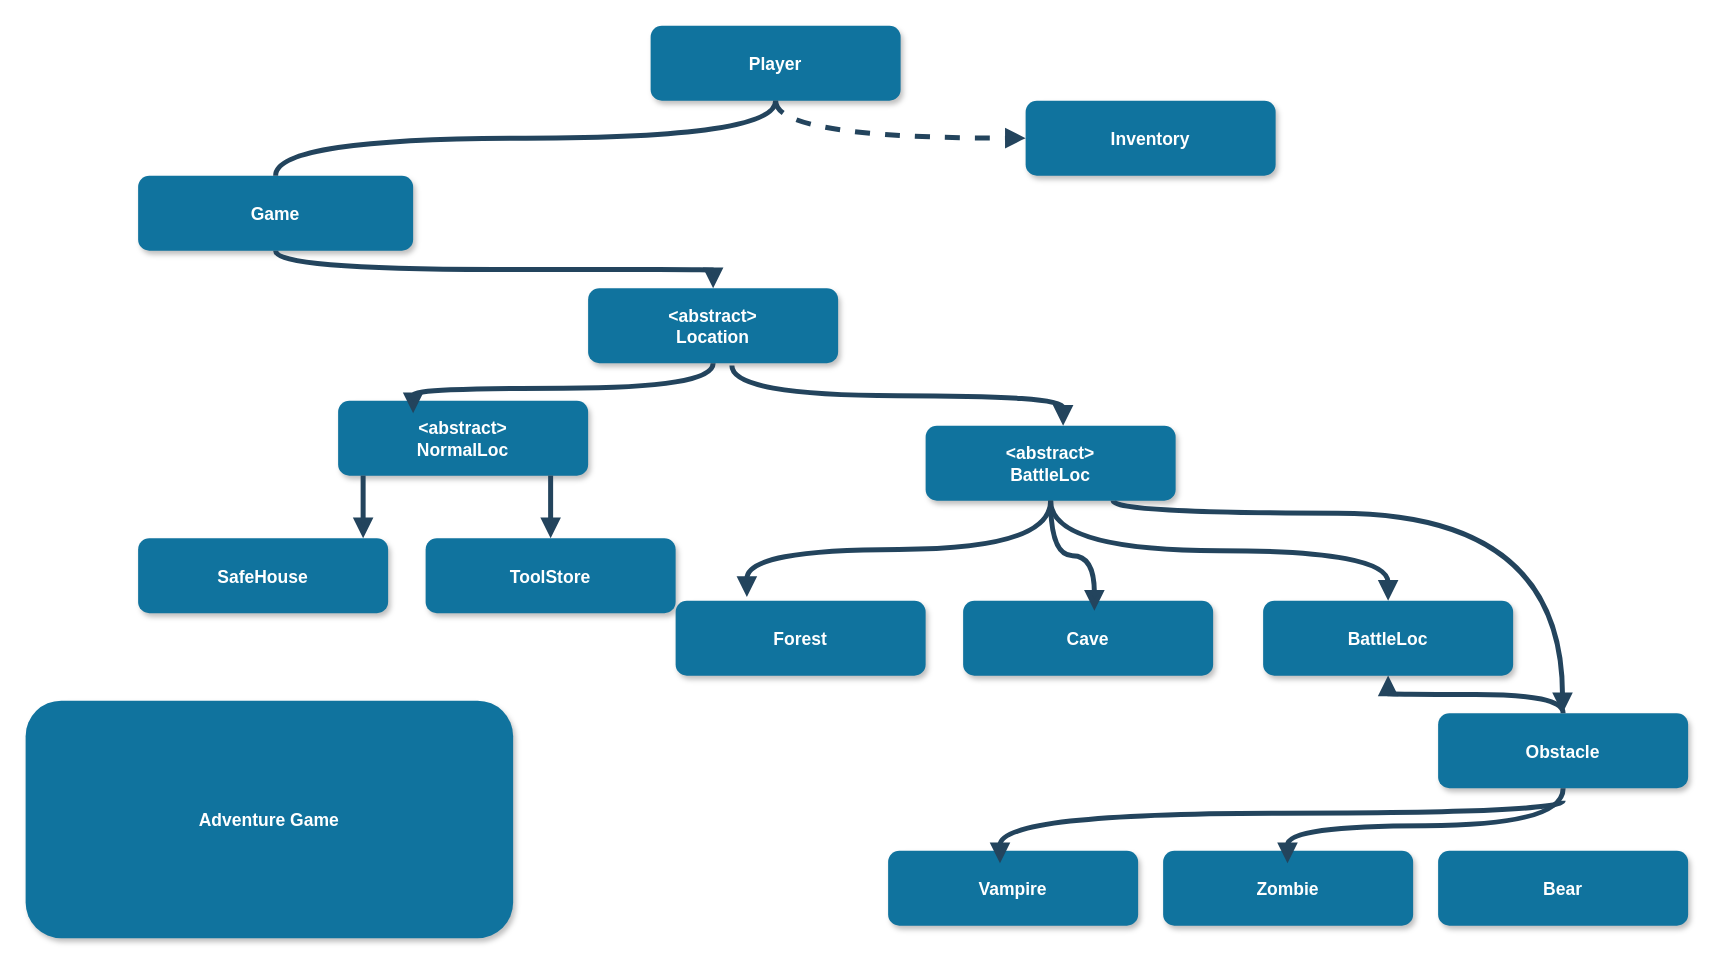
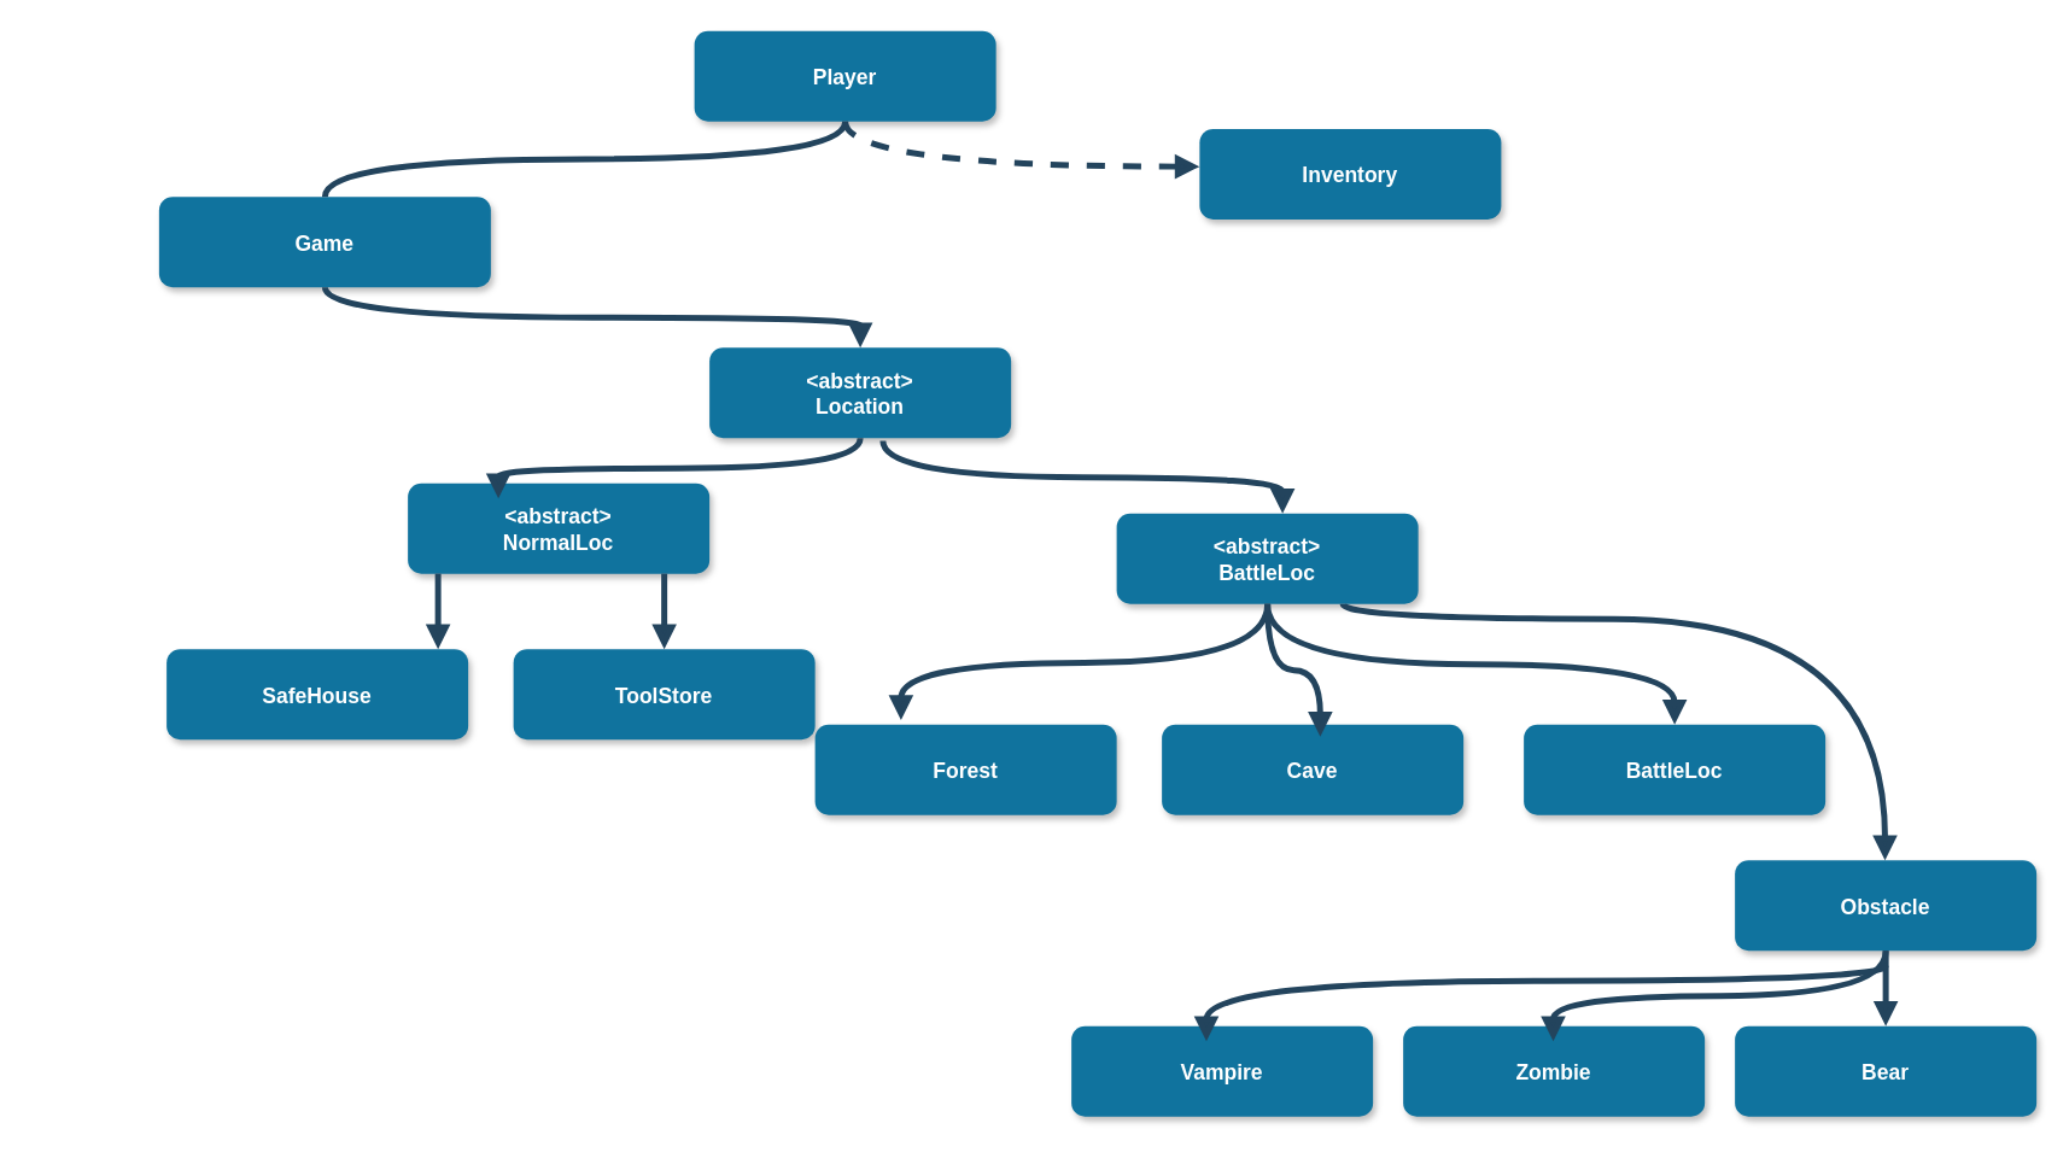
- <mxCell id="2" value="Player" style="fillColor=#10739E;strokeColor=none;shadow=1;gradientColor=none;fontStyle=1;fontColor=#FFFFFF;fontSize=14;rounded=1;" parent="1" vertex="1"><mxGeometry x="520" y="20" width="200" height="60" as="geometry" /></mxCell>
+ <mxCell id="2" value="Player" style="fillColor=#10739E;strokeColor=none;shadow=1;gradientColor=none;fontStyle=1;fontColor=#FFFFFF;fontSize=14;rounded=1;" parent="1" vertex="1"><mxGeometry x="460" y="20" width="200" height="60" as="geometry" /></mxCell>
- <mxCell id="5" value="Inventory" style="fillColor=#10739E;strokeColor=none;shadow=1;gradientColor=none;fontStyle=1;fontColor=#FFFFFF;fontSize=14;rounded=1;" parent="1" vertex="1"><mxGeometry x="820" y="80" width="200" height="60" as="geometry" /></mxCell>
+ <mxCell id="5" value="Inventory" style="fillColor=#10739E;strokeColor=none;shadow=1;gradientColor=none;fontStyle=1;fontColor=#FFFFFF;fontSize=14;rounded=1;" parent="1" vertex="1"><mxGeometry x="795" y="85" width="200" height="60" as="geometry" /></mxCell>
- <mxCell id="3" value="Game" style="fillColor=#10739E;strokeColor=none;shadow=1;gradientColor=none;fontStyle=1;fontColor=#FFFFFF;fontSize=14;rounded=1;" parent="1" vertex="1"><mxGeometry x="110" y="140" width="220" height="60" as="geometry" /></mxCell>
+ <mxCell id="3" value="Game" style="fillColor=#10739E;strokeColor=none;shadow=1;gradientColor=none;fontStyle=1;fontColor=#FFFFFF;fontSize=14;rounded=1;" parent="1" vertex="1"><mxGeometry x="105" y="130" width="220" height="60" as="geometry" /></mxCell>
- <mxCell id="18" value="" style="edgeStyle=elbowEdgeStyle;elbow=vertical;strokeWidth=4;endArrow=block;endFill=1;fontStyle=1;strokeColor=#23445D;curved=1;" parent="1" source="9" target="12" edge="1"><mxGeometry x="62" y="195.5" width="100" height="100" as="geometry"><mxPoint x="-168" y="275.5" as="sourcePoint" /><mxPoint x="-68" y="175.5" as="targetPoint" /></mxGeometry></mxCell>
+ <mxCell id="18" value="" style="edgeStyle=elbowEdgeStyle;elbow=vertical;strokeWidth=4;endArrow=block;endFill=1;fontStyle=1;strokeColor=#23445D;curved=1;" parent="1" source="9" target="10" edge="1"><mxGeometry x="62" y="195.5" width="100" height="100" as="geometry"><mxPoint x="-168" y="275.5" as="sourcePoint" /><mxPoint x="-68" y="175.5" as="targetPoint" /></mxGeometry></mxCell>
- <mxCell id="31" value="Adventure Game" style="fillColor=#10739E;strokeColor=none;shadow=1;gradientColor=none;fontStyle=1;fontColor=#FFFFFF;fontSize=14;rounded=1;" parent="1" vertex="1"><mxGeometry x="20" y="560" width="390" height="190" as="geometry" /></mxCell>
